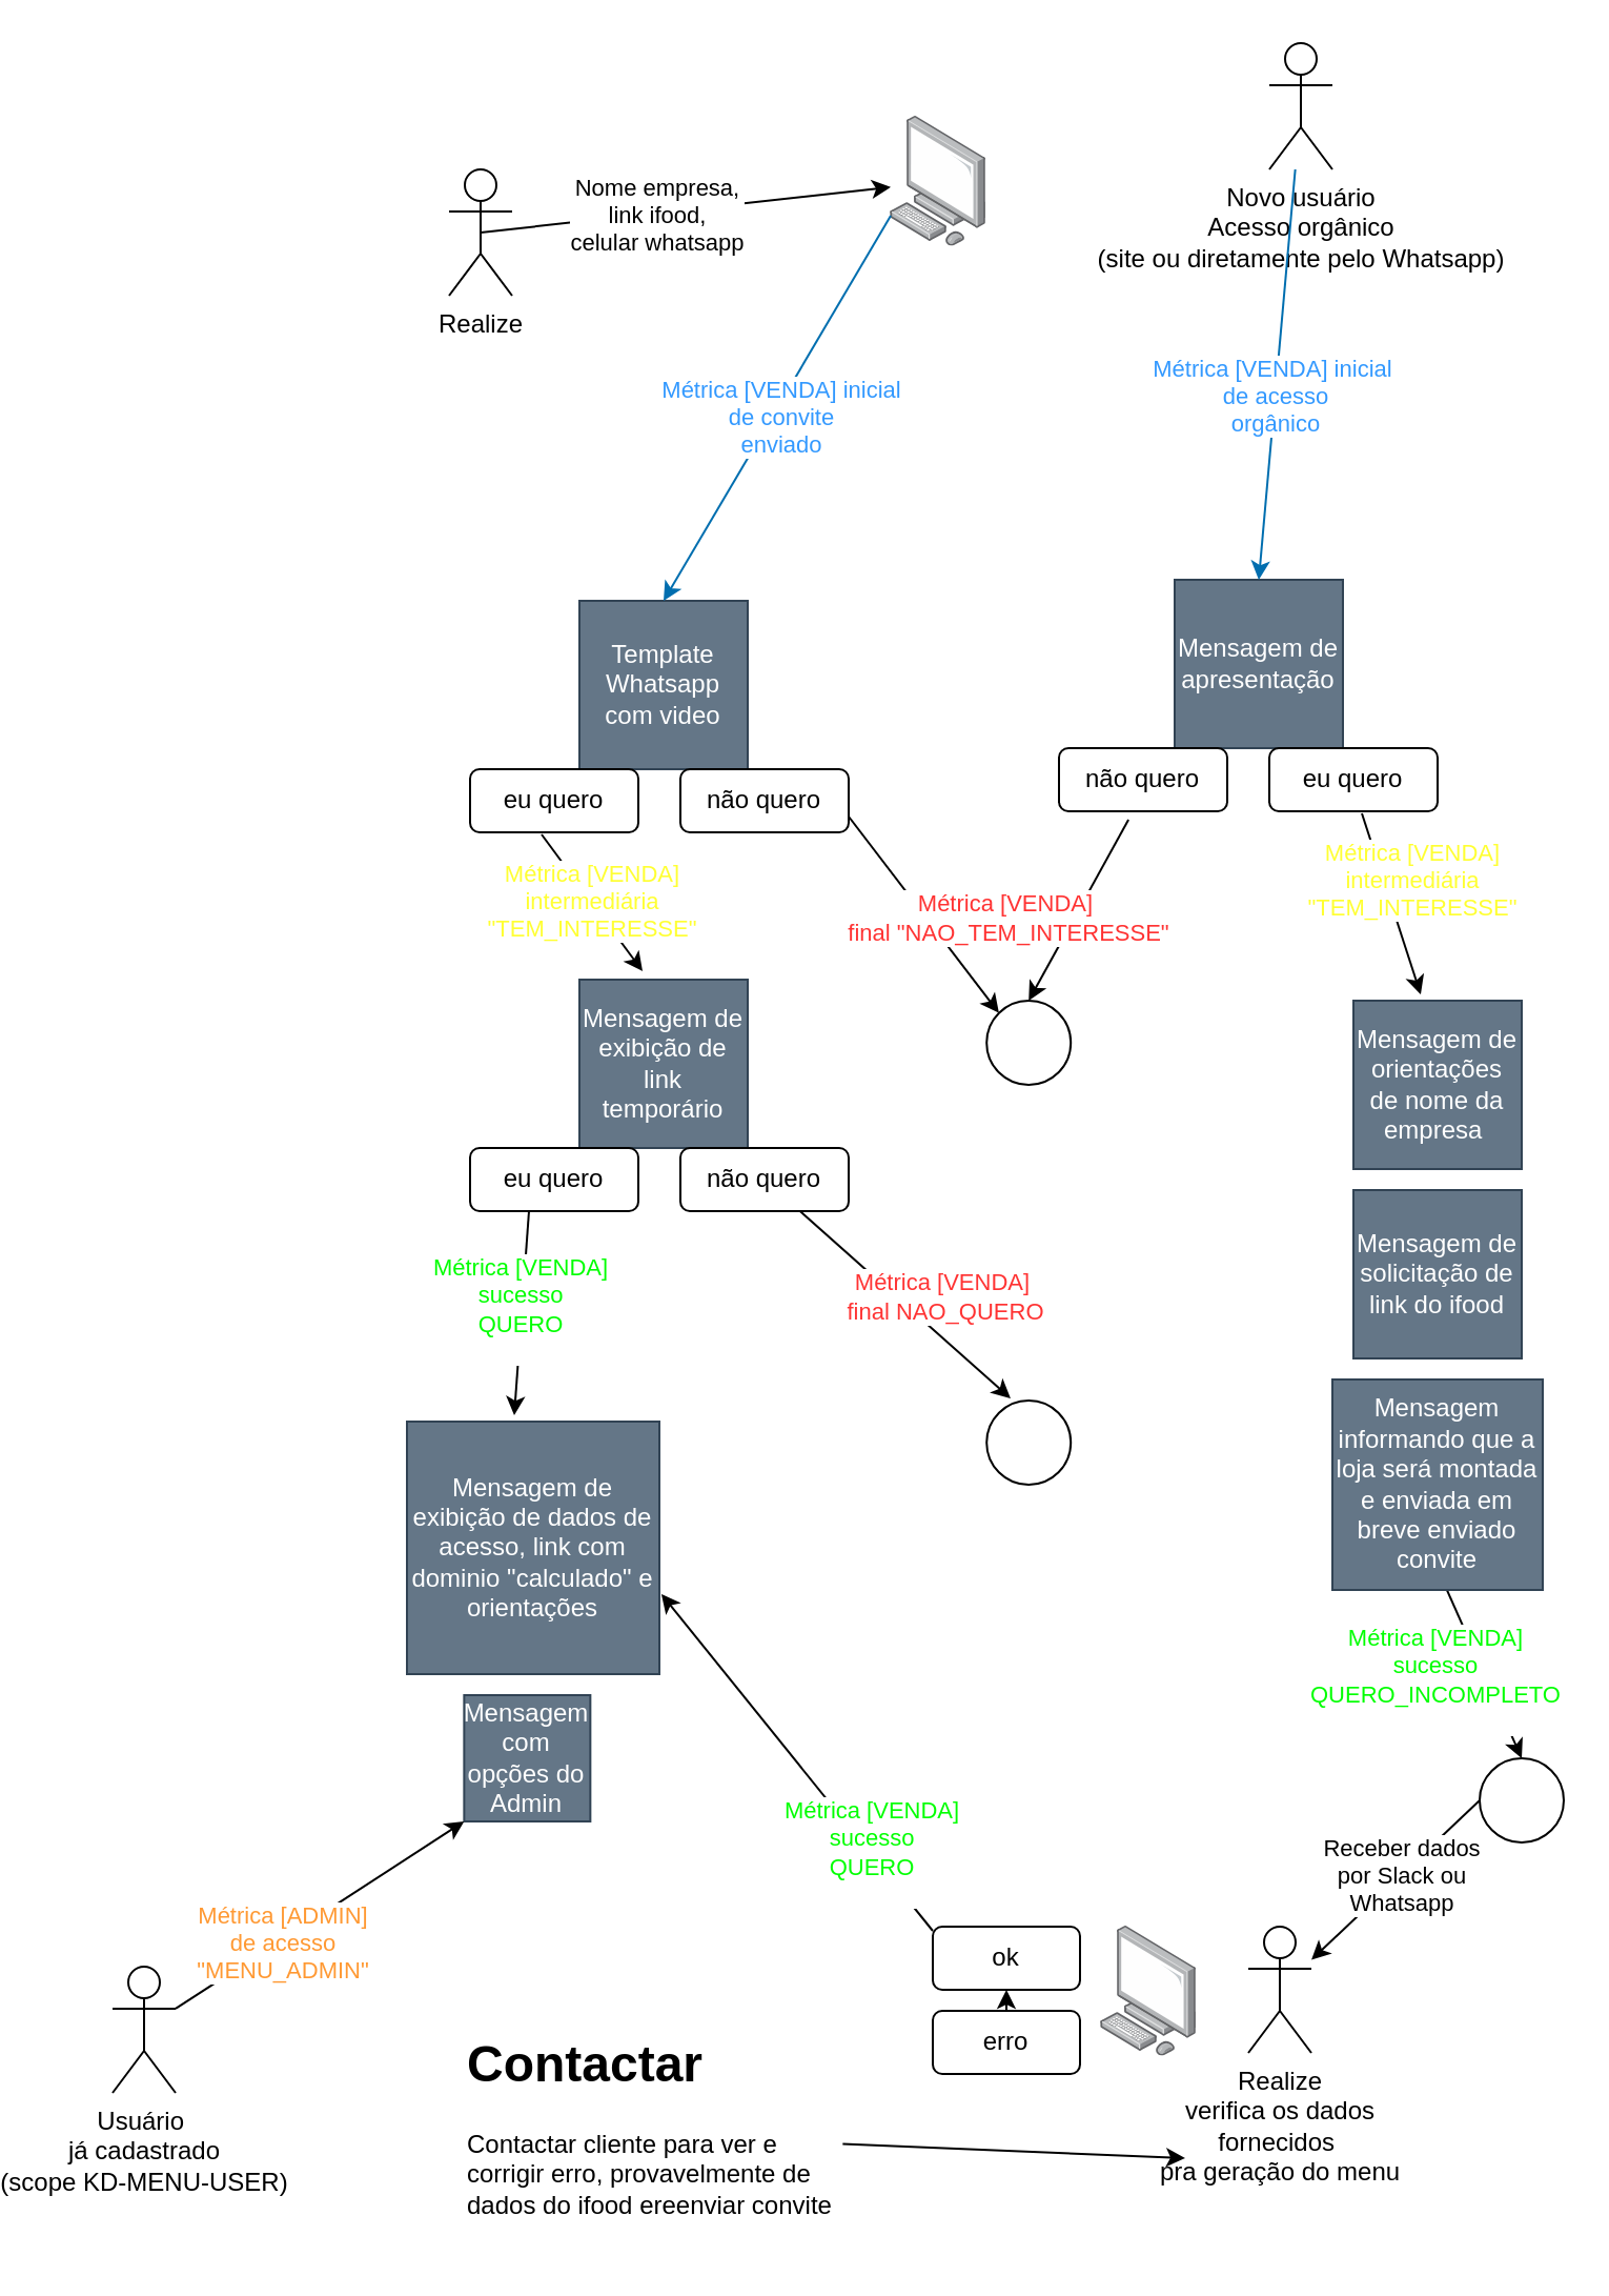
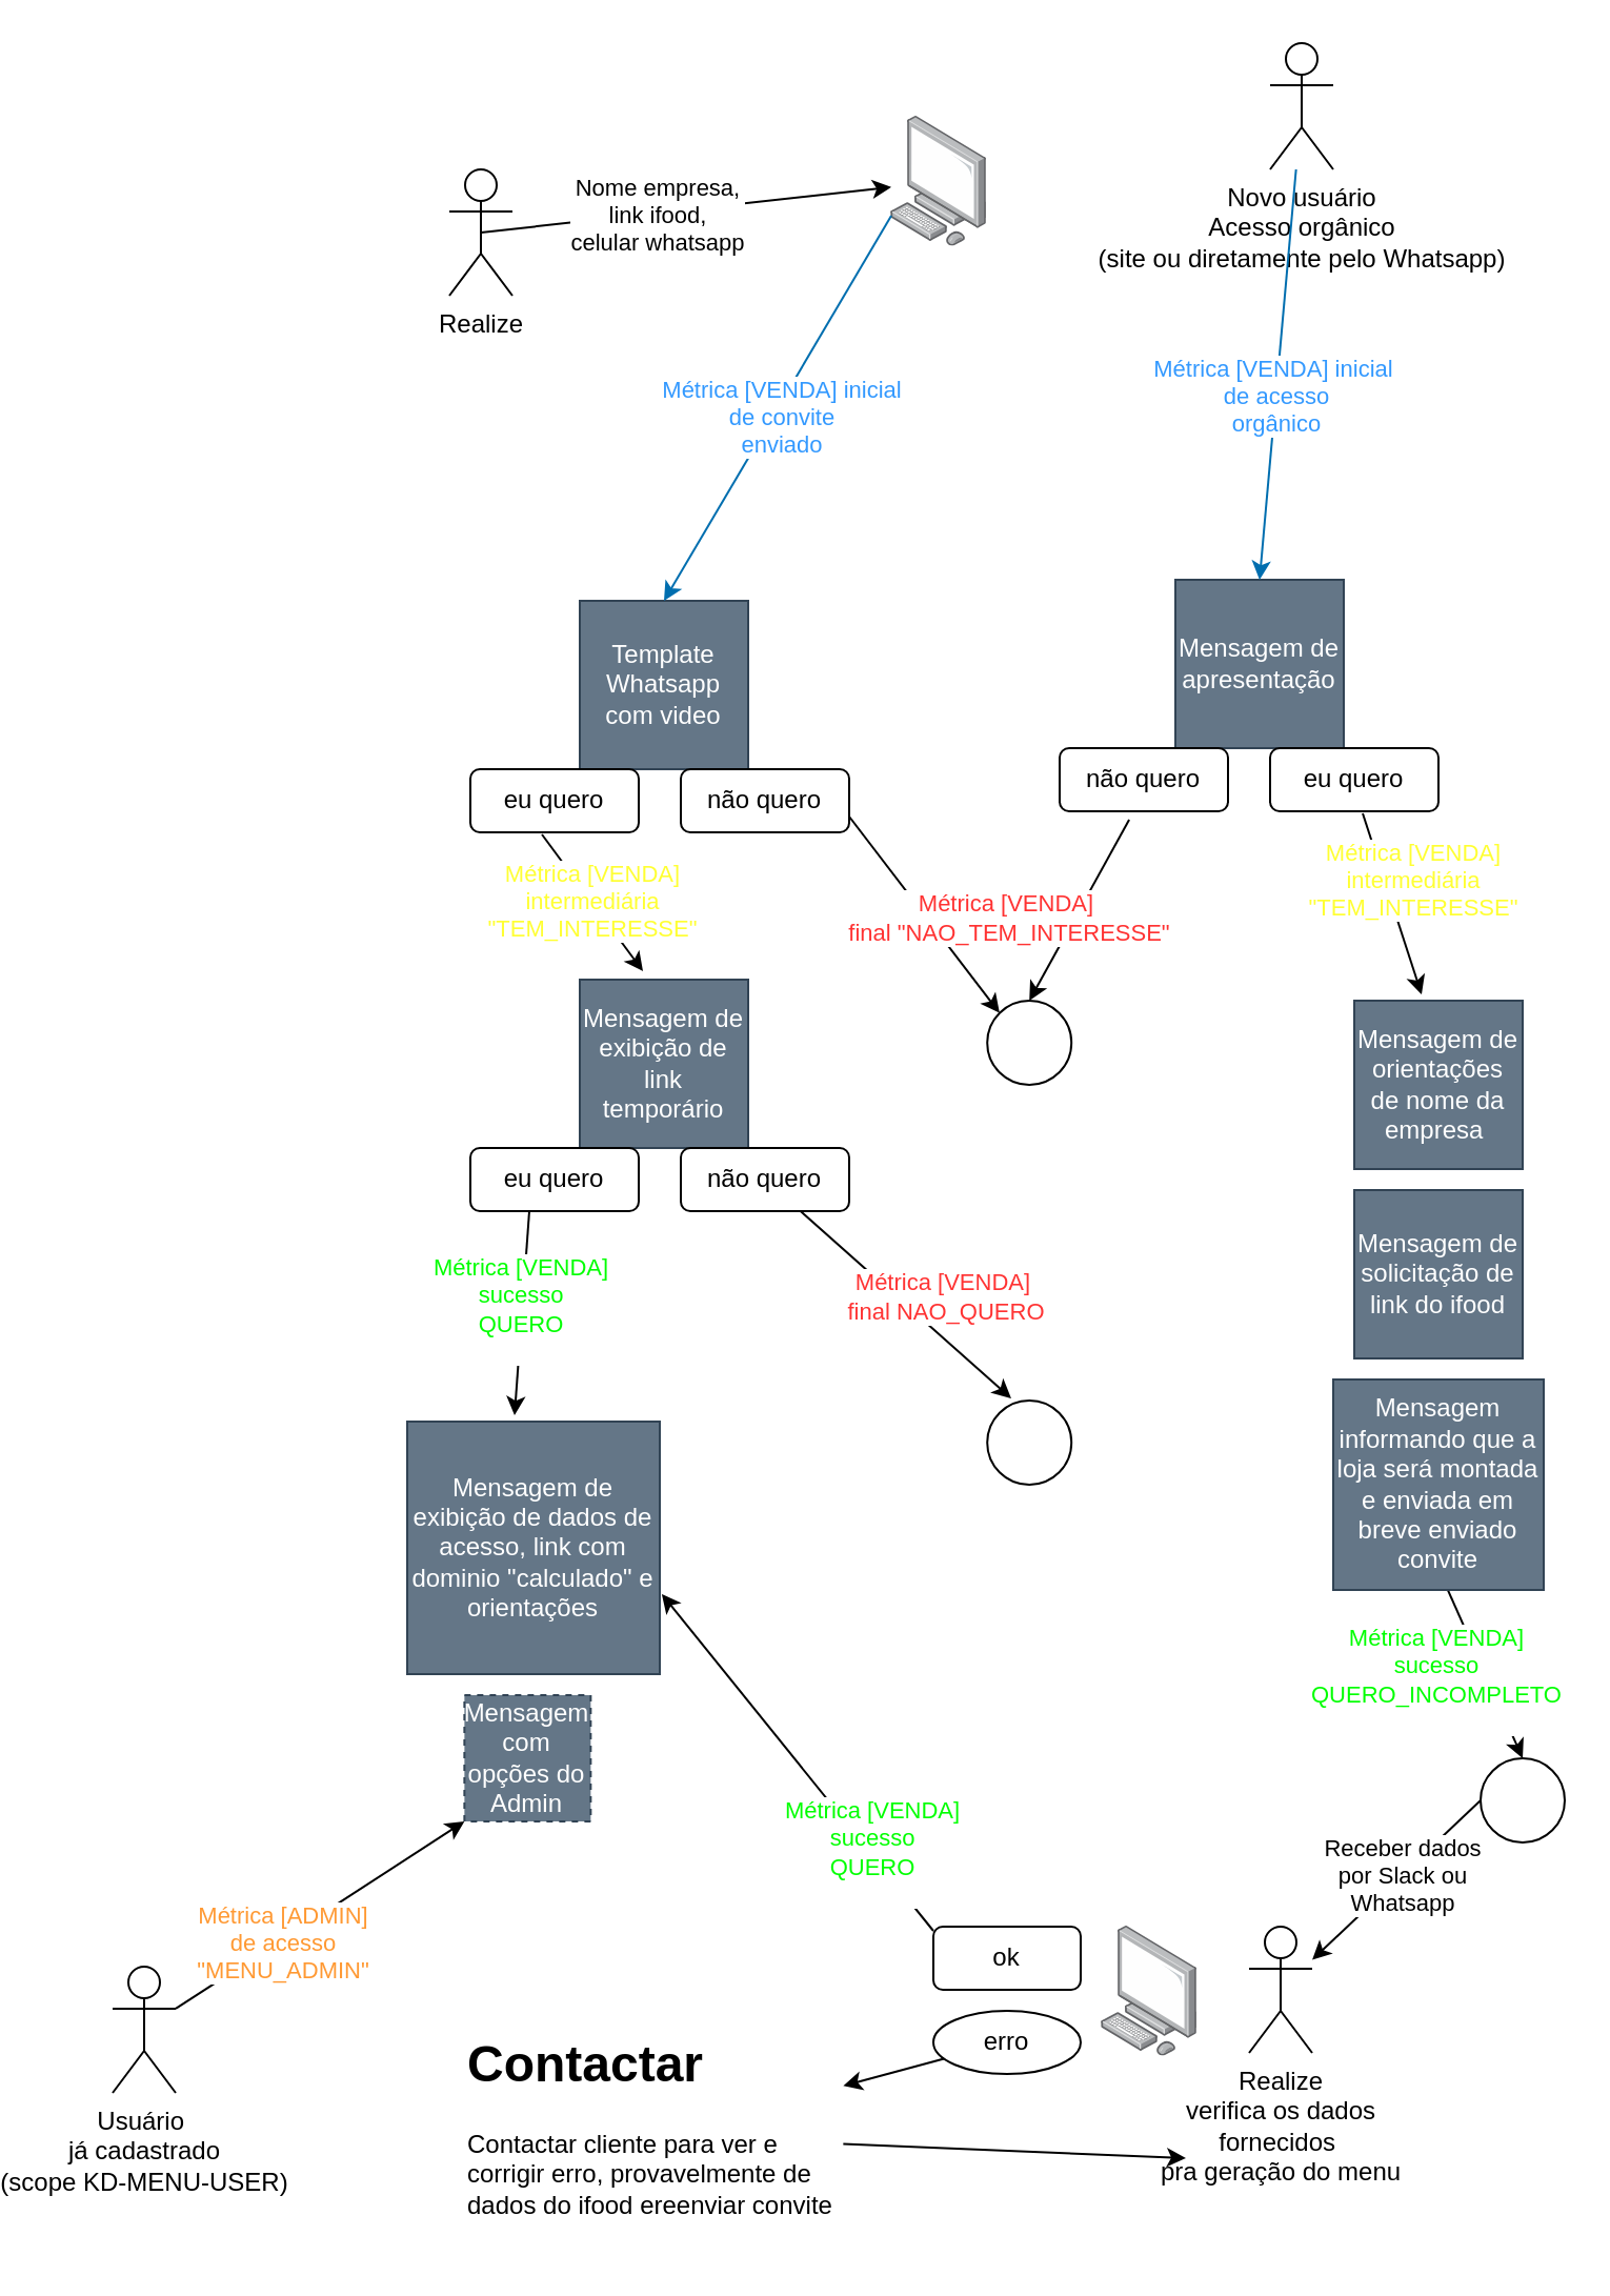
- <mxCell id="40" value="Mensagem com opções do Admin" style="whiteSpace=wrap;html=1;aspect=fixed;fillColor=#647687;fontColor=#ffffff;strokeColor=#314354;" vertex="1" parent="1"><mxGeometry x="187.18" y="805" width="60" height="60" as="geometry" /></mxCell>
+ <mxCell id="40" value="Mensagem com opções do Admin" style="whiteSpace=wrap;html=1;aspect=fixed;fillColor=#647687;fontColor=#ffffff;strokeColor=#314354;dashed=1;" vertex="1" parent="1"><mxGeometry x="187.18" y="805" width="60" height="60" as="geometry" /></mxCell>
- <mxCell id="51" value="" style="endArrow=classic;html=1;rounded=0;" edge="1" parent="1" source="50" target="48"><mxGeometry width="50" height="50" relative="1" as="geometry"><mxPoint x="310" y="635" as="sourcePoint" /><mxPoint x="280" y="945" as="targetPoint" /></mxGeometry></mxCell>
+ <mxCell id="51" value="" style="endArrow=classic;html=1;rounded=0;" edge="1" parent="1" source="50" target="49"><mxGeometry width="50" height="50" relative="1" as="geometry"><mxPoint x="310" y="635" as="sourcePoint" /><mxPoint x="280" y="945" as="targetPoint" /></mxGeometry></mxCell>
- <mxCell id="50" value="erro" style="rounded=1;whiteSpace=wrap;html=1;" vertex="1" parent="1"><mxGeometry x="410" y="955" width="70" height="30" as="geometry" /></mxCell>
+ <mxCell id="50" value="erro" style="ellipse;whiteSpace=wrap;html=1;" vertex="1" parent="1"><mxGeometry x="410" y="955" width="70" height="30" as="geometry" /></mxCell>
